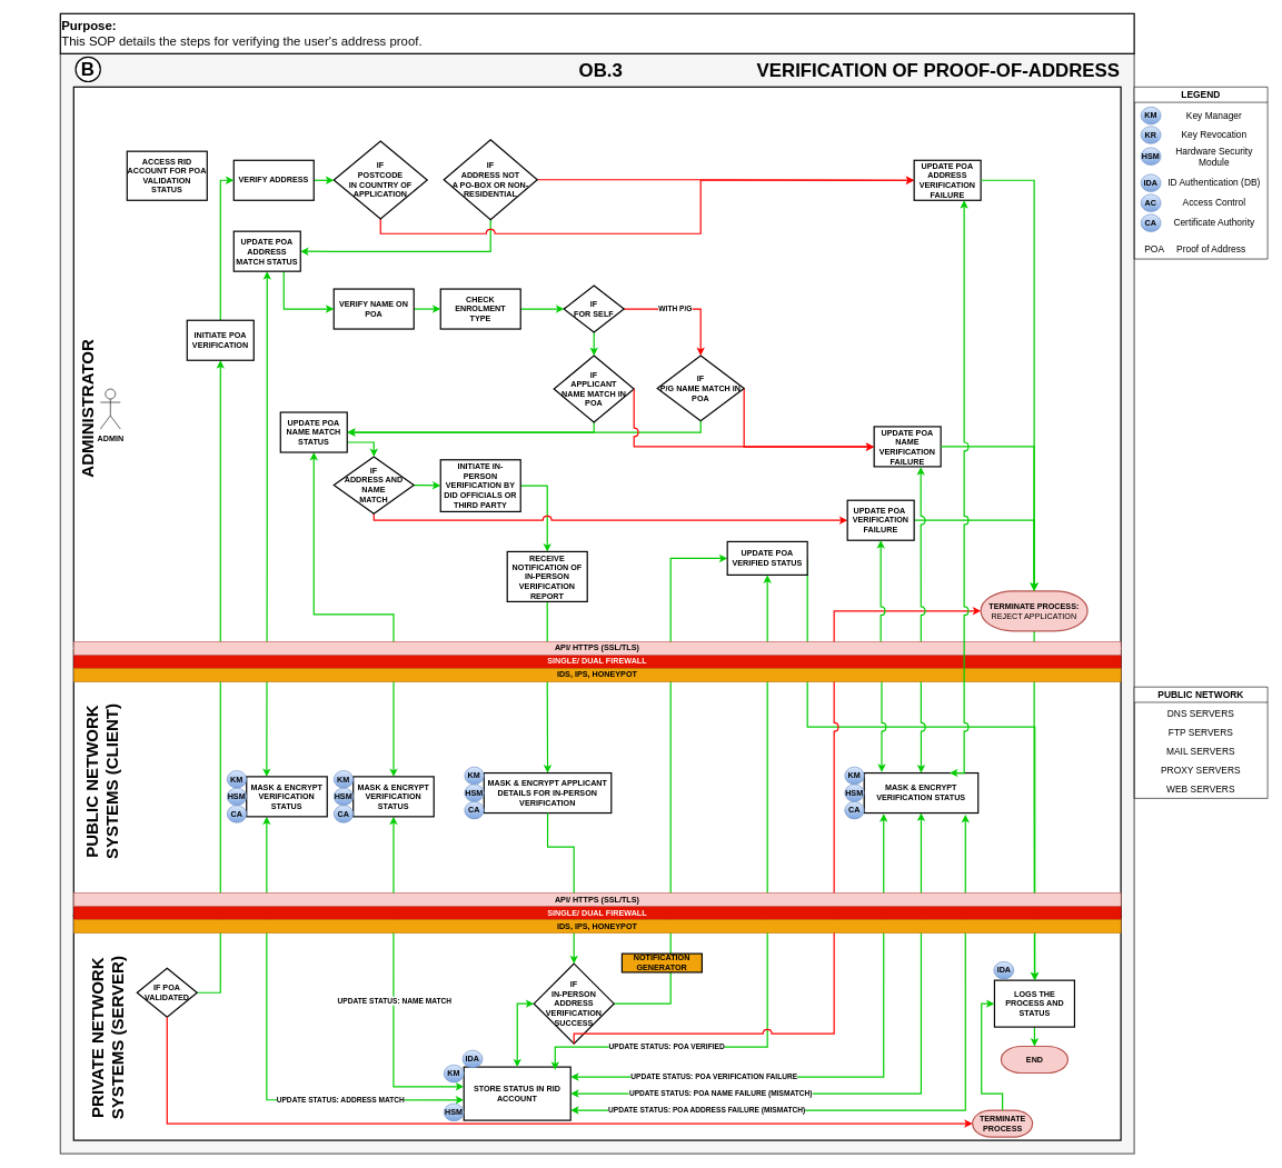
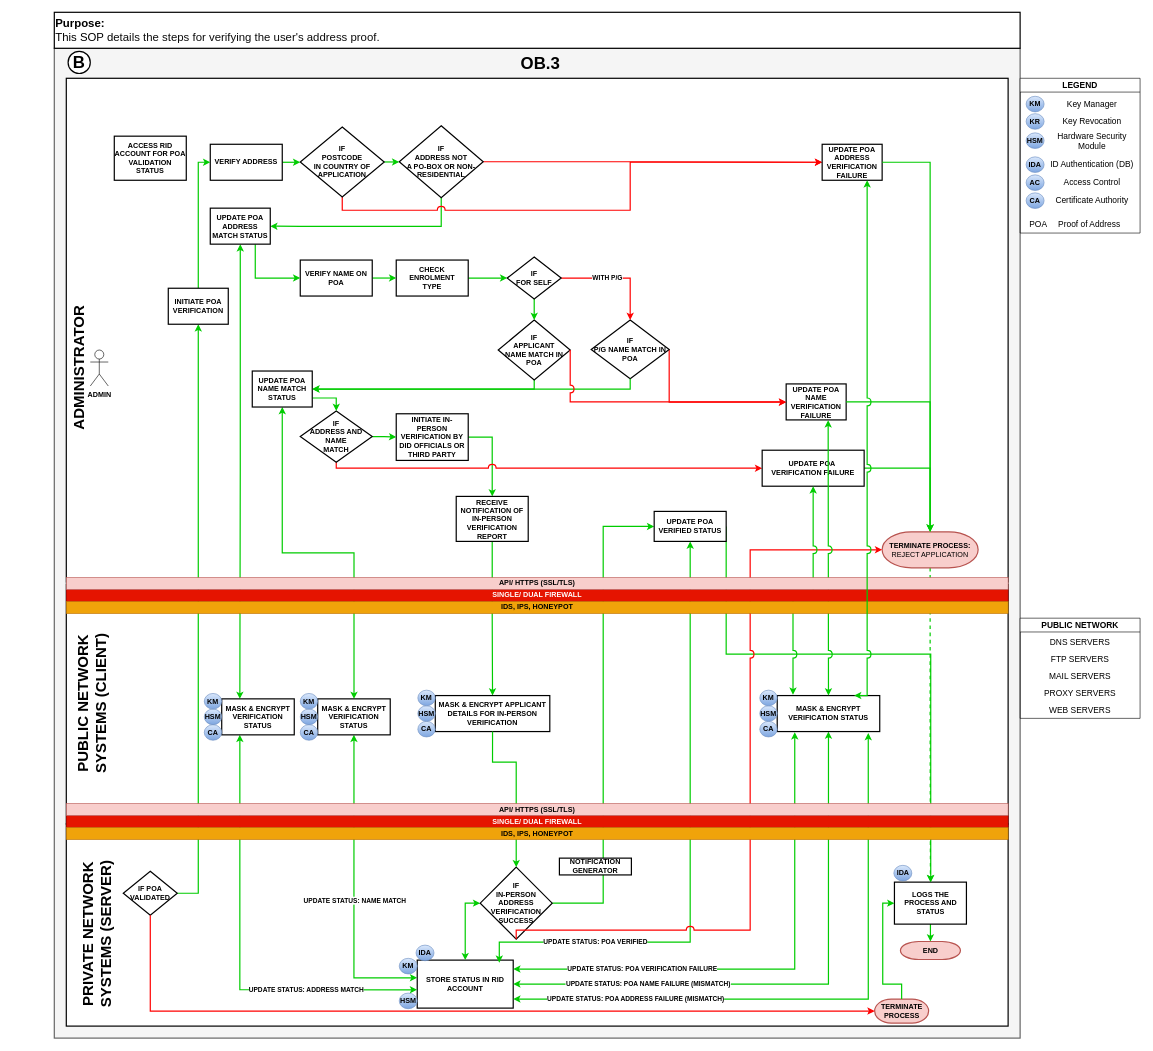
- <mxCell id="33" value="VERIFICATION OF PROOF-OF-ADDRESS" style="text;html=1;align=center;verticalAlign=middle;resizable=0;points=[];autosize=1;strokeColor=none;fillColor=none;fontSize=28;fontStyle=1;strokeWidth=2;" parent="1" vertex="1"><mxGeometry x="1121" y="80" width="570" height="50" as="geometry" /></mxCell>
+ <mxCell id="13" style="edgeStyle=orthogonalEdgeStyle;rounded=0;orthogonalLoop=1;jettySize=auto;html=1;exitX=1;exitY=0.5;exitDx=0;exitDy=0;entryX=0;entryY=0.5;entryDx=0;entryDy=0;strokeColor=#00CC00;fontStyle=1;strokeWidth=2;" parent="1" source="15" target="12" edge="1"><mxGeometry relative="1" as="geometry" /></mxCell>
- <mxCell id="84" value="UPDATE POA&amp;nbsp; VERIFICATION FAILURE" style="rounded=0;whiteSpace=wrap;html=1;fontStyle=1;strokeWidth=2;" parent="1" vertex="1"><mxGeometry x="1270" y="750" width="100" height="60" as="geometry" /></mxCell>
+ <mxCell id="84" value="UPDATE POA&amp;nbsp; VERIFICATION FAILURE" style="rounded=0;whiteSpace=wrap;html=1;fontStyle=1;strokeWidth=2;" parent="1" vertex="1"><mxGeometry x="1270" y="750" width="170" height="60" as="geometry" /></mxCell>
- <mxCell id="114" value="UPDATE POA VERIFIED STATUS" style="rounded=0;whiteSpace=wrap;html=1;fontStyle=1;strokeWidth=2;" parent="1" vertex="1"><mxGeometry x="1090" y="812" width="120" height="50" as="geometry" /></mxCell>
+ <mxCell id="114" value="UPDATE POA VERIFIED STATUS" style="rounded=0;whiteSpace=wrap;html=1;fontStyle=1;strokeWidth=2;" parent="1" vertex="1"><mxGeometry x="1090" y="852" width="120" height="50" as="geometry" /></mxCell>
- <mxCell id="41" style="edgeStyle=orthogonalEdgeStyle;rounded=0;orthogonalLoop=1;jettySize=auto;html=1;exitX=0.5;exitY=1;exitDx=0;exitDy=0;exitPerimeter=0;strokeColor=#00CC00;fontStyle=1;strokeWidth=2;" parent="1" source="42" target="107" edge="1"><mxGeometry relative="1" as="geometry" /></mxCell>
+ <mxCell id="41" style="edgeStyle=orthogonalEdgeStyle;rounded=0;orthogonalLoop=1;jettySize=auto;html=1;exitX=0.5;exitY=1;exitDx=0;exitDy=0;exitPerimeter=0;strokeColor=#00CC00;fontStyle=1;strokeWidth=2;dashed=1;" parent="1" source="42" target="107" edge="1"><mxGeometry relative="1" as="geometry" /></mxCell>
- <mxCell id="116" value="NOTIFICATION GENERATOR" style="rounded=0;whiteSpace=wrap;html=1;fontStyle=1;strokeWidth=2;fillColor=#f0a30a;" parent="1" vertex="1"><mxGeometry x="932" y="1430" width="120" height="28" as="geometry" /></mxCell>
+ <mxCell id="116" value="NOTIFICATION GENERATOR" style="rounded=0;whiteSpace=wrap;html=1;fontStyle=1;strokeWidth=2;" parent="1" vertex="1"><mxGeometry x="932" y="1430" width="120" height="28" as="geometry" /></mxCell>
- <mxCell id="108" value="&lt;b&gt;END&lt;/b&gt;" style="strokeWidth=2;html=1;shape=mxgraph.flowchart.terminator;whiteSpace=wrap;fillColor=#f8cecc;strokeColor=#b85450;" parent="1" vertex="1"><mxGeometry x="1500.5" y="1569" width="100" height="40" as="geometry" /></mxCell>
+ <mxCell id="108" value="&lt;b&gt;END&lt;/b&gt;" style="strokeWidth=2;html=1;shape=mxgraph.flowchart.terminator;whiteSpace=wrap;fillColor=#f8cecc;strokeColor=#b85450;" parent="1" vertex="1"><mxGeometry x="1500.5" y="1569" width="100" height="30" as="geometry" /></mxCell>
